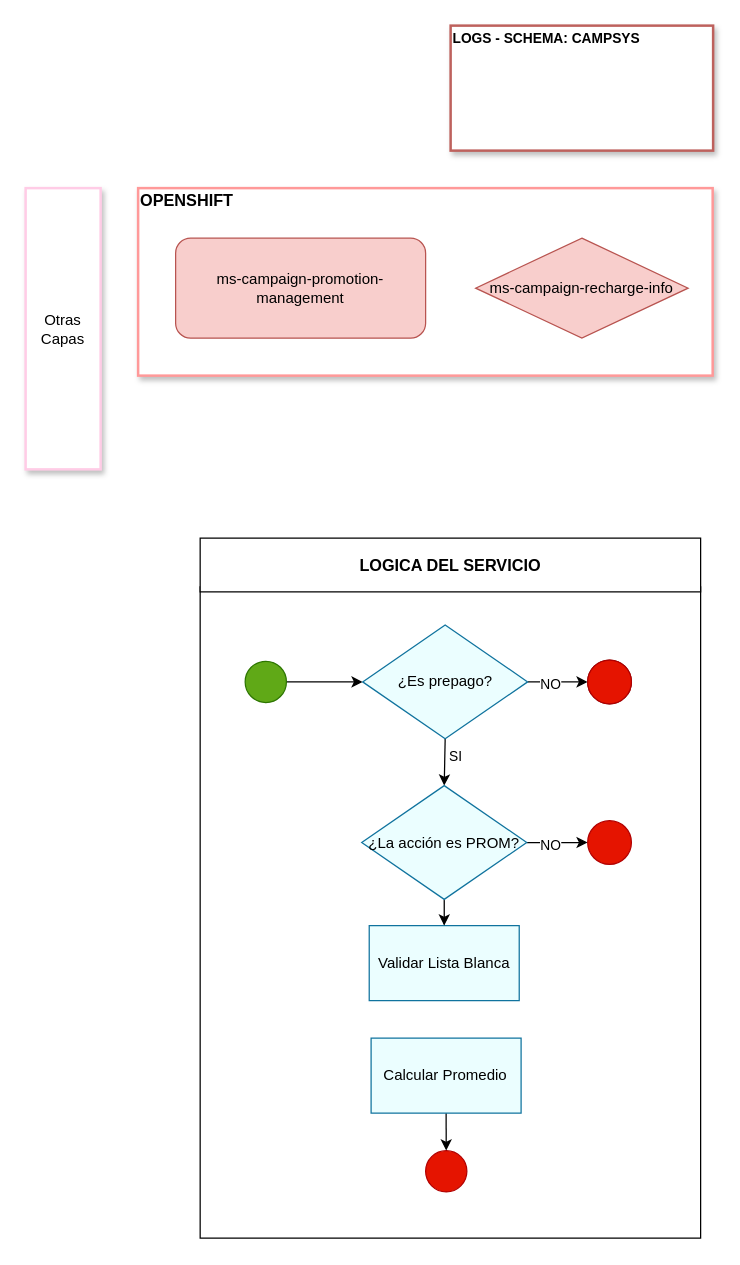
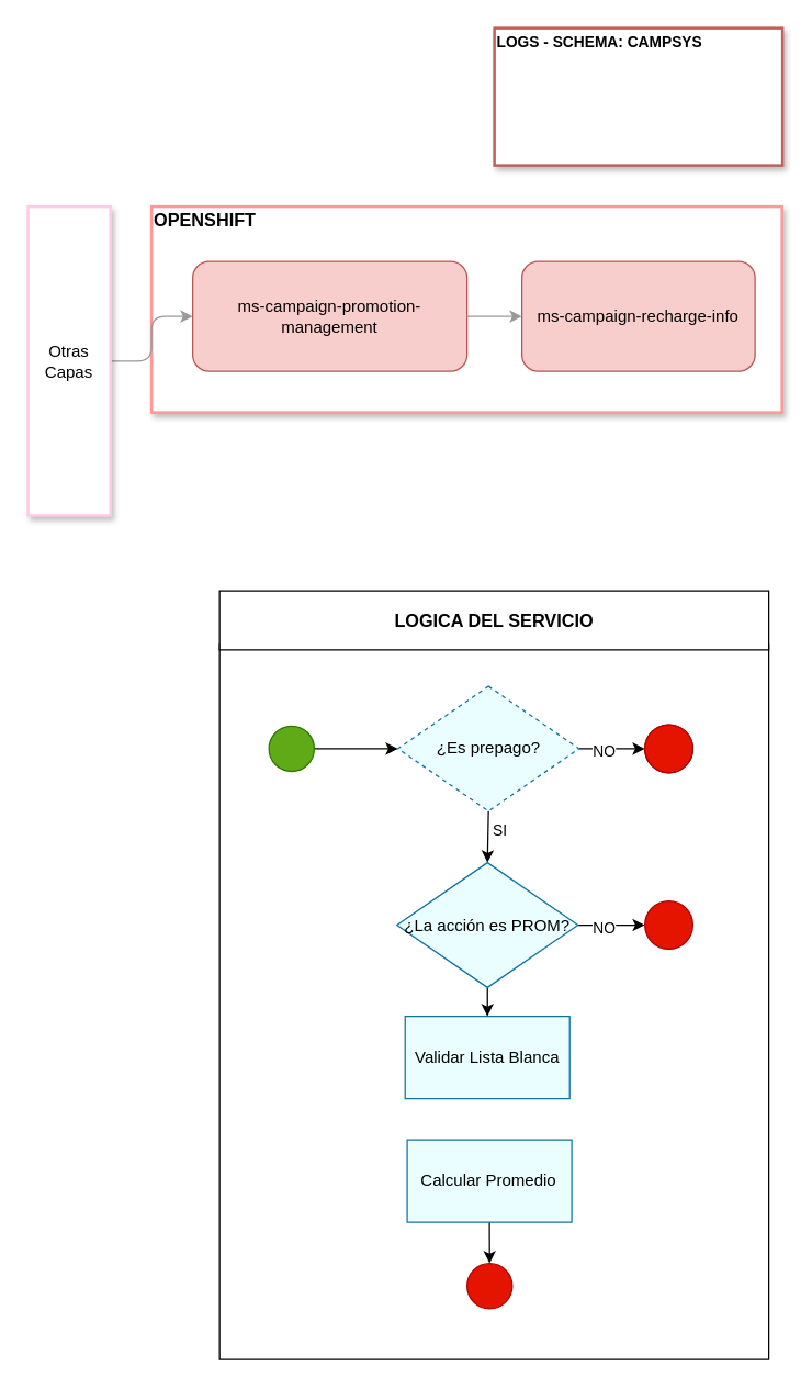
+ <mxCell id="7" value="" style="endArrow=classic;html=1;rounded=0;entryX=0;entryY=0.5;entryDx=0;entryDy=0;strokeColor=#999999;" edge="1" parent="1" source="6" target="5"><mxGeometry width="50" height="50" relative="1" as="geometry"><mxPoint x="190" y="430" as="sourcePoint" /><mxPoint x="240" y="380" as="targetPoint" /></mxGeometry></mxCell>
- <mxCell id="5" value="ms-campaign-recharge-info" style="rhombus;whiteSpace=wrap;html=1;fillColor=#f8cecc;strokeColor=#b85450;" vertex="1" parent="1"><mxGeometry x="380" y="190" width="170" height="80" as="geometry" /></mxCell>
+ <mxCell id="5" value="ms-campaign-recharge-info" style="rounded=1;whiteSpace=wrap;html=1;fillColor=#f8cecc;strokeColor=#b85450;" vertex="1" parent="1"><mxGeometry x="380" y="190" width="170" height="80" as="geometry" /></mxCell>
+ <mxCell id="8" style="edgeStyle=orthogonalEdgeStyle;rounded=1;orthogonalLoop=1;jettySize=auto;html=1;exitX=1;exitY=0.5;exitDx=0;exitDy=0;entryX=0;entryY=0.5;entryDx=0;entryDy=0;strokeColor=#999999;" edge="1" parent="1" source="9" target="6"><mxGeometry relative="1" as="geometry"><mxPoint x="110" y="230" as="targetPoint" /></mxGeometry></mxCell>
- <mxCell id="18" value="¿Es prepago?" style="rhombus;whiteSpace=wrap;html=1;fillColor=#EBFEFF;strokeColor=#10739e;" vertex="1" parent="1"><mxGeometry x="289.63" y="499.5" width="132" height="91" as="geometry" /></mxCell>
+ <mxCell id="18" value="¿Es prepago?" style="rhombus;whiteSpace=wrap;html=1;fillColor=#EBFEFF;strokeColor=#10739e;dashed=1;" vertex="1" parent="1"><mxGeometry x="289.63" y="499.5" width="132" height="91" as="geometry" /></mxCell>
